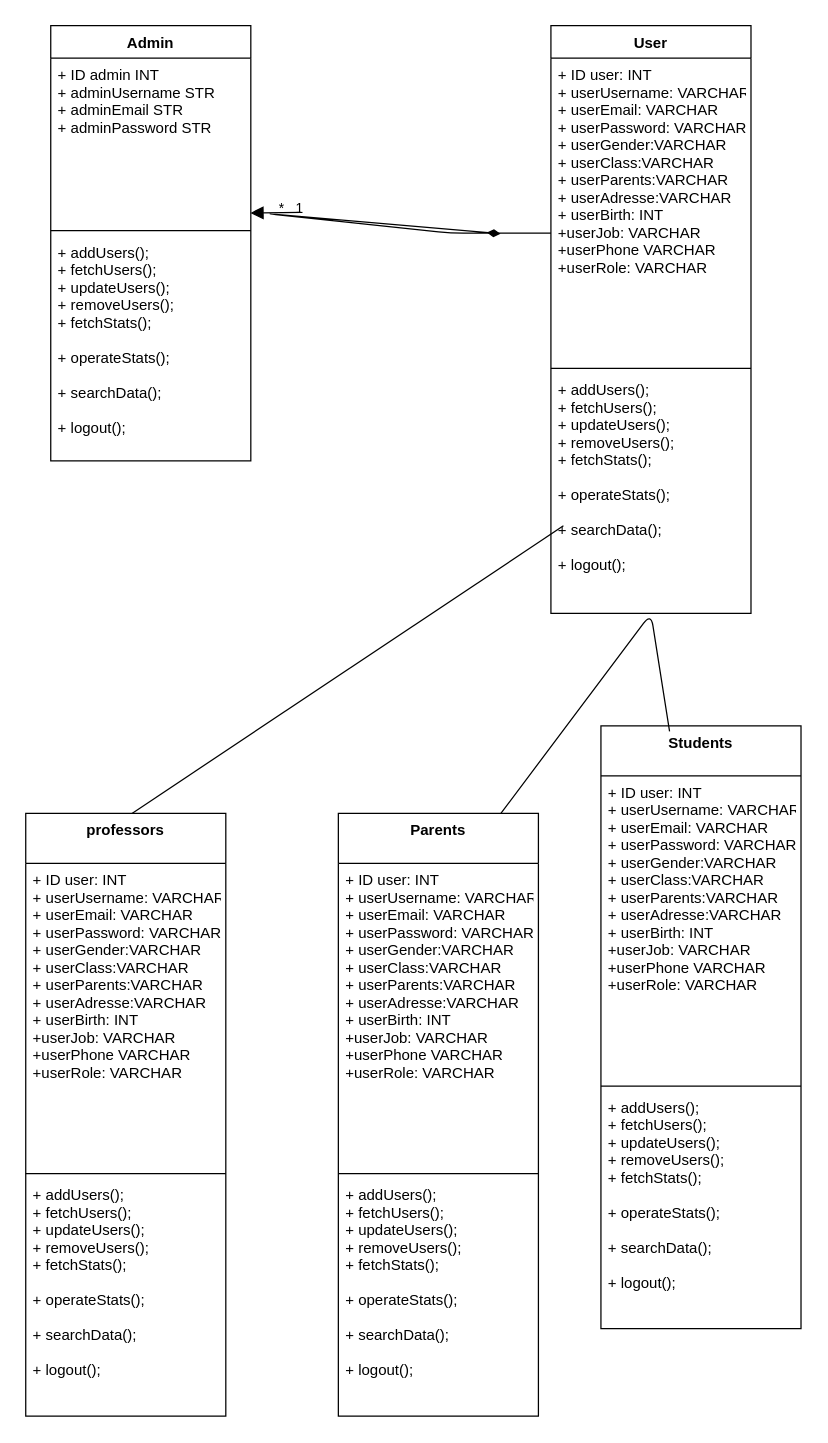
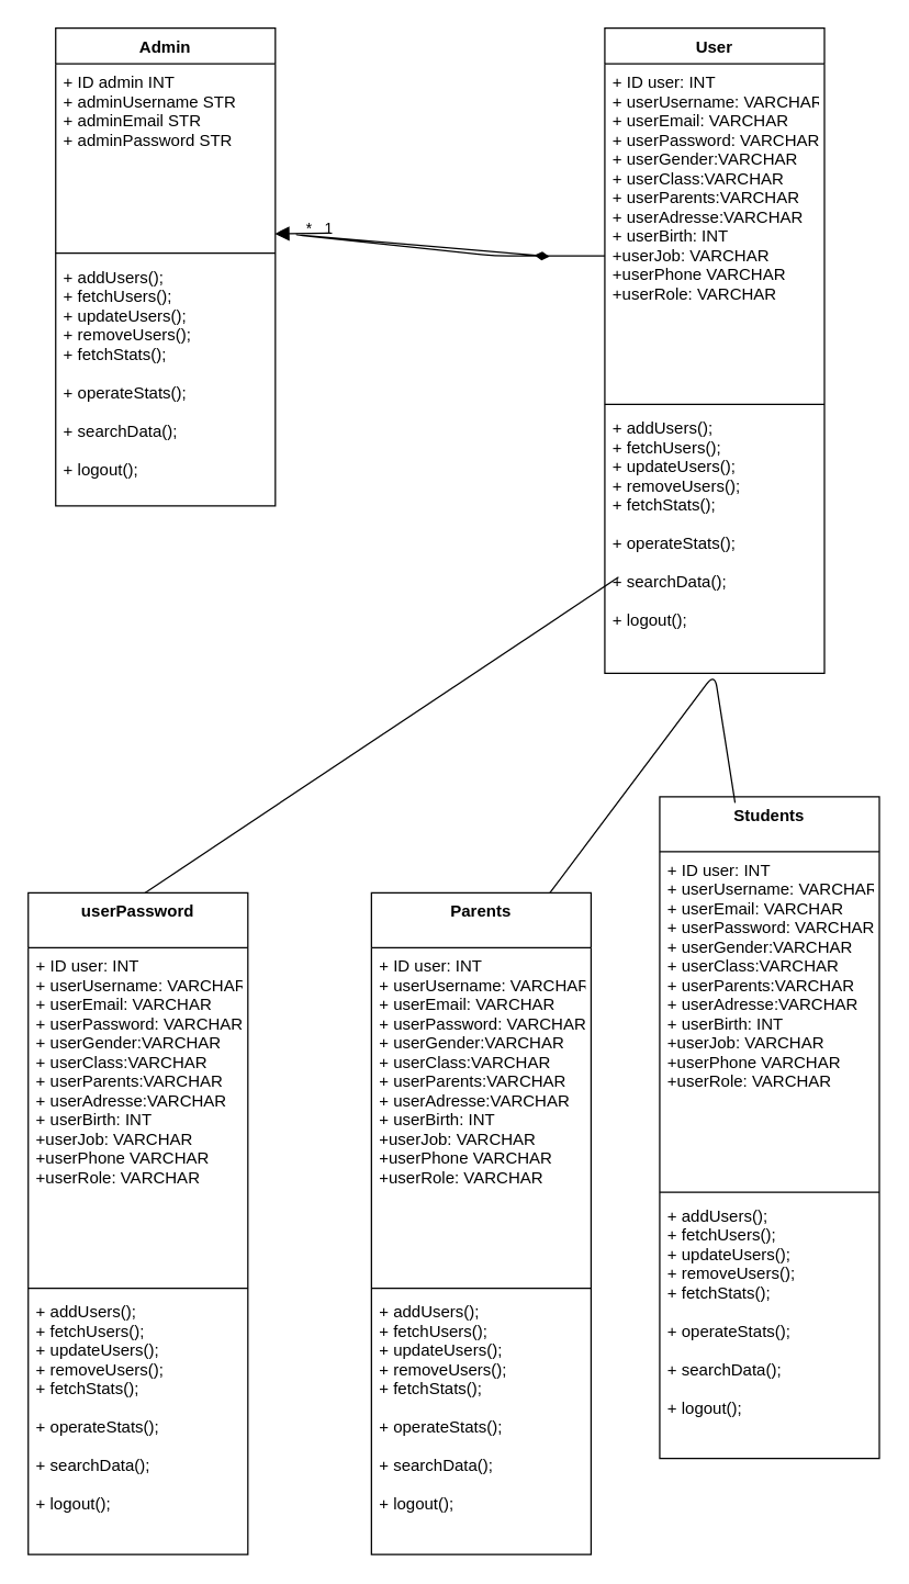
- <mxCell id="22" value="professors" style="swimlane;fontStyle=1;align=center;verticalAlign=top;childLayout=stackLayout;horizontal=1;startSize=40;horizontalStack=0;resizeParent=1;resizeParentMax=0;resizeLast=0;collapsible=1;marginBottom=0;" vertex="1" parent="1"><mxGeometry x="20" y="650" width="160" height="482" as="geometry" /></mxCell>
+ <mxCell id="22" value="userPassword" style="swimlane;fontStyle=1;align=center;verticalAlign=top;childLayout=stackLayout;horizontal=1;startSize=40;horizontalStack=0;resizeParent=1;resizeParentMax=0;resizeLast=0;collapsible=1;marginBottom=0;" vertex="1" parent="1"><mxGeometry x="20" y="650" width="160" height="482" as="geometry" /></mxCell>
